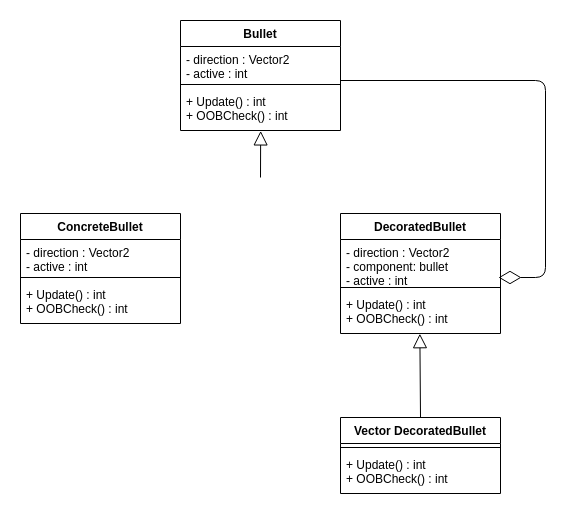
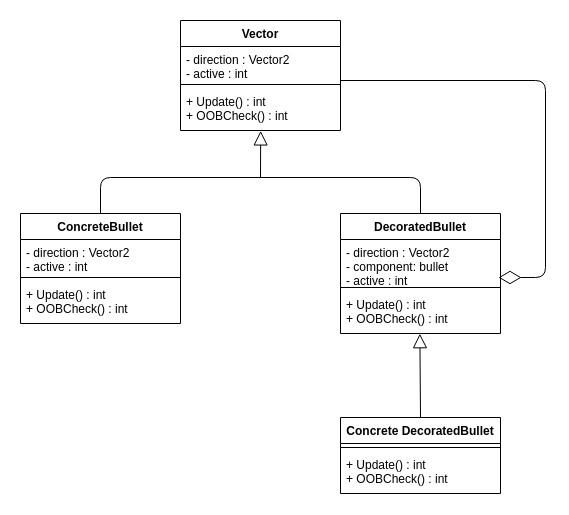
- <mxCell id="2" value="Bullet" style="swimlane;fontStyle=1;align=center;verticalAlign=top;childLayout=stackLayout;horizontal=1;startSize=26;horizontalStack=0;resizeParent=1;resizeParentMax=0;resizeLast=0;collapsible=1;marginBottom=0;" vertex="1" parent="1"><mxGeometry x="180" y="20" width="160" height="110" as="geometry" /></mxCell>
+ <mxCell id="2" value="Vector" style="swimlane;fontStyle=1;align=center;verticalAlign=top;childLayout=stackLayout;horizontal=1;startSize=26;horizontalStack=0;resizeParent=1;resizeParentMax=0;resizeLast=0;collapsible=1;marginBottom=0;" vertex="1" parent="1"><mxGeometry x="180" y="20" width="160" height="110" as="geometry" /></mxCell>
+ <mxCell id="10" value="" style="endArrow=none;html=1;exitX=0.5;exitY=0;exitDx=0;exitDy=0;entryX=0.5;entryY=0;entryDx=0;entryDy=0;" edge="1" parent="1" source="6" target="11"><mxGeometry width="50" height="50" relative="1" as="geometry"><mxPoint x="160" y="158" as="sourcePoint" /><mxPoint x="360" y="158" as="targetPoint" /><Array as="points"><mxPoint x="100" y="177" /><mxPoint x="420" y="177" /></Array></mxGeometry></mxCell>
- <mxCell id="17" value="Vector DecoratedBullet" style="swimlane;fontStyle=1;align=center;verticalAlign=top;childLayout=stackLayout;horizontal=1;startSize=26;horizontalStack=0;resizeParent=1;resizeParentMax=0;resizeLast=0;collapsible=1;marginBottom=0;" vertex="1" parent="1"><mxGeometry x="340" y="417" width="160" height="76" as="geometry" /></mxCell>
+ <mxCell id="17" value="Concrete DecoratedBullet" style="swimlane;fontStyle=1;align=center;verticalAlign=top;childLayout=stackLayout;horizontal=1;startSize=26;horizontalStack=0;resizeParent=1;resizeParentMax=0;resizeLast=0;collapsible=1;marginBottom=0;" vertex="1" parent="1"><mxGeometry x="340" y="417" width="160" height="76" as="geometry" /></mxCell>
